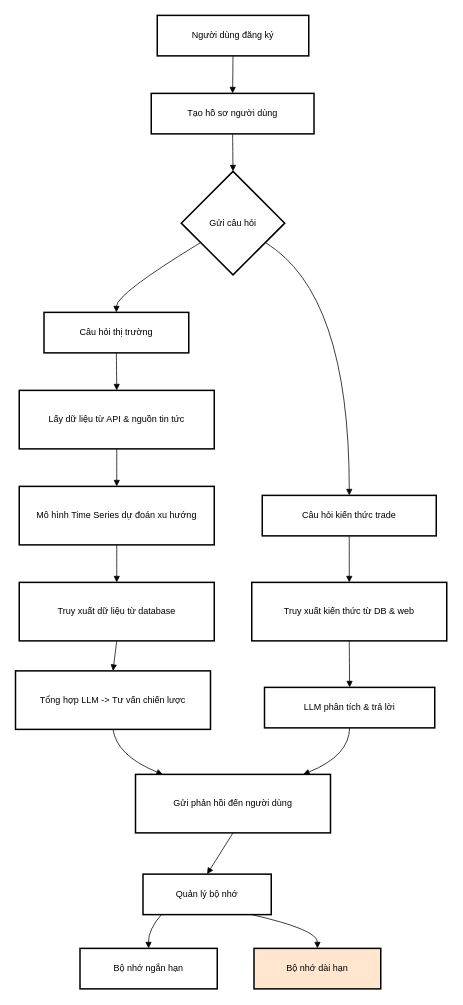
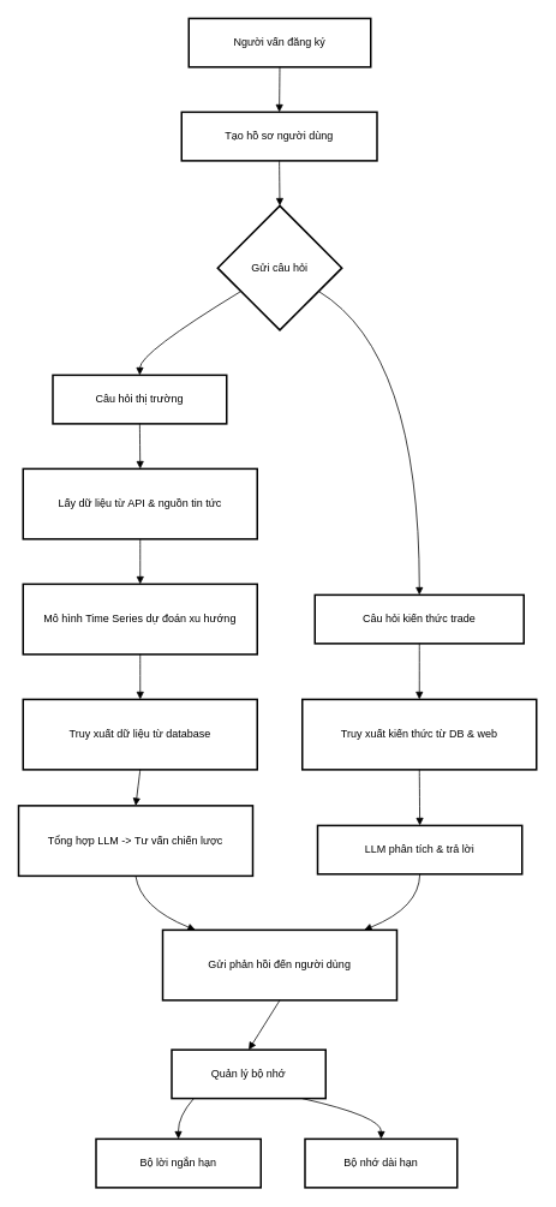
- <mxCell id="2" value="Người dùng đăng ký" style="whiteSpace=wrap;strokeWidth=2;" vertex="1" parent="1"><mxGeometry x="209" y="20" width="202" height="54" as="geometry" /></mxCell>
+ <mxCell id="2" value="Người vấn đăng ký" style="whiteSpace=wrap;strokeWidth=2;" vertex="1" parent="1"><mxGeometry x="209" y="20" width="202" height="54" as="geometry" /></mxCell>
- <mxCell id="15" value="Bộ nhớ ngắn hạn" style="whiteSpace=wrap;strokeWidth=2;" vertex="1" parent="1"><mxGeometry x="106" y="1264" width="183" height="54" as="geometry" /></mxCell>
+ <mxCell id="15" value="Bộ lời ngắn hạn" style="whiteSpace=wrap;strokeWidth=2;" vertex="1" parent="1"><mxGeometry x="106" y="1264" width="183" height="54" as="geometry" /></mxCell>
- <mxCell id="16" value="Bộ nhớ dài hạn" style="whiteSpace=wrap;strokeWidth=2;fillColor=#ffe6cc;" vertex="1" parent="1"><mxGeometry x="338" y="1264" width="169" height="54" as="geometry" /></mxCell>
+ <mxCell id="16" value="Bộ nhớ dài hạn" style="whiteSpace=wrap;strokeWidth=2;" vertex="1" parent="1"><mxGeometry x="338" y="1264" width="169" height="54" as="geometry" /></mxCell>
